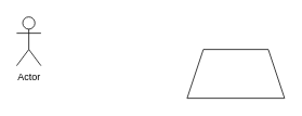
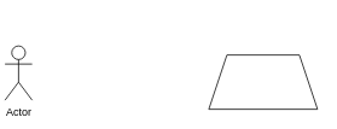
- <mxCell id="2" value="Actor" style="shape=umlActor;verticalLabelPosition=bottom;verticalAlign=top;html=1;outlineConnect=0;" vertex="1" parent="1"><mxGeometry x="20" y="20" width="30" height="60" as="geometry" /></mxCell>
+ <mxCell id="2" value="Actor" style="shape=umlActor;verticalLabelPosition=bottom;verticalAlign=top;html=1;outlineConnect=0;" vertex="1" parent="1"><mxGeometry x="5" y="50" width="30" height="60" as="geometry" /></mxCell>
